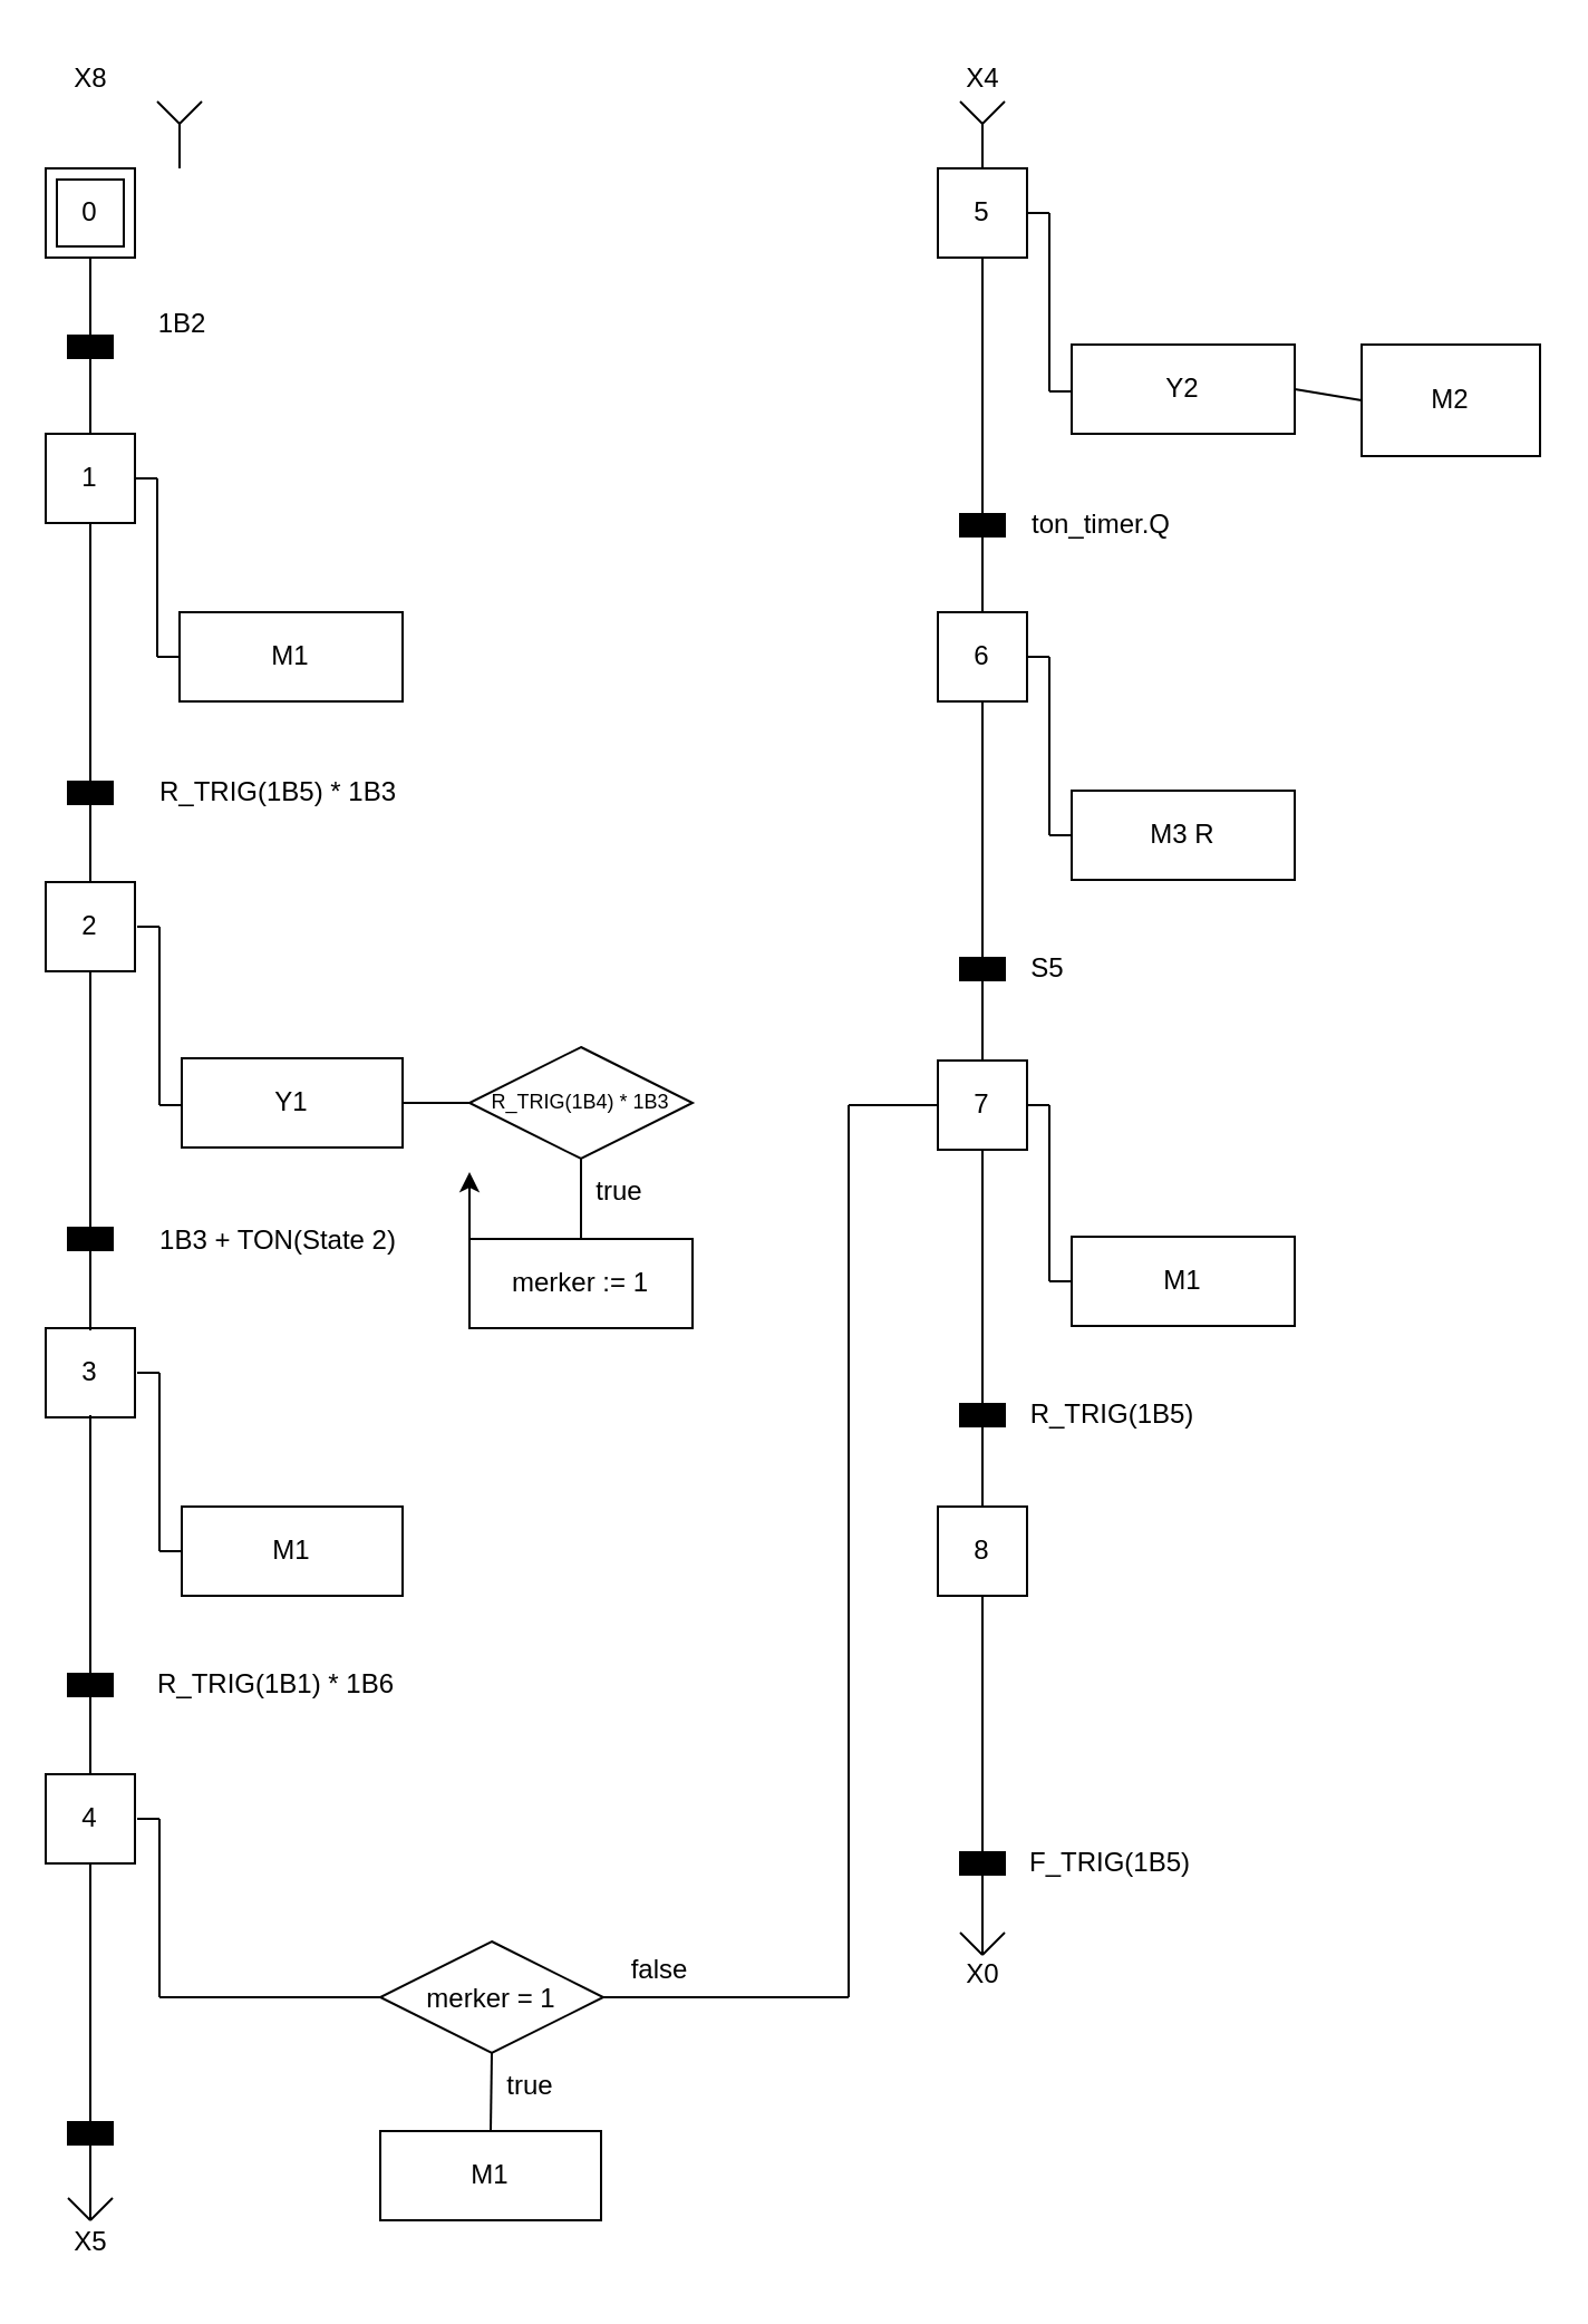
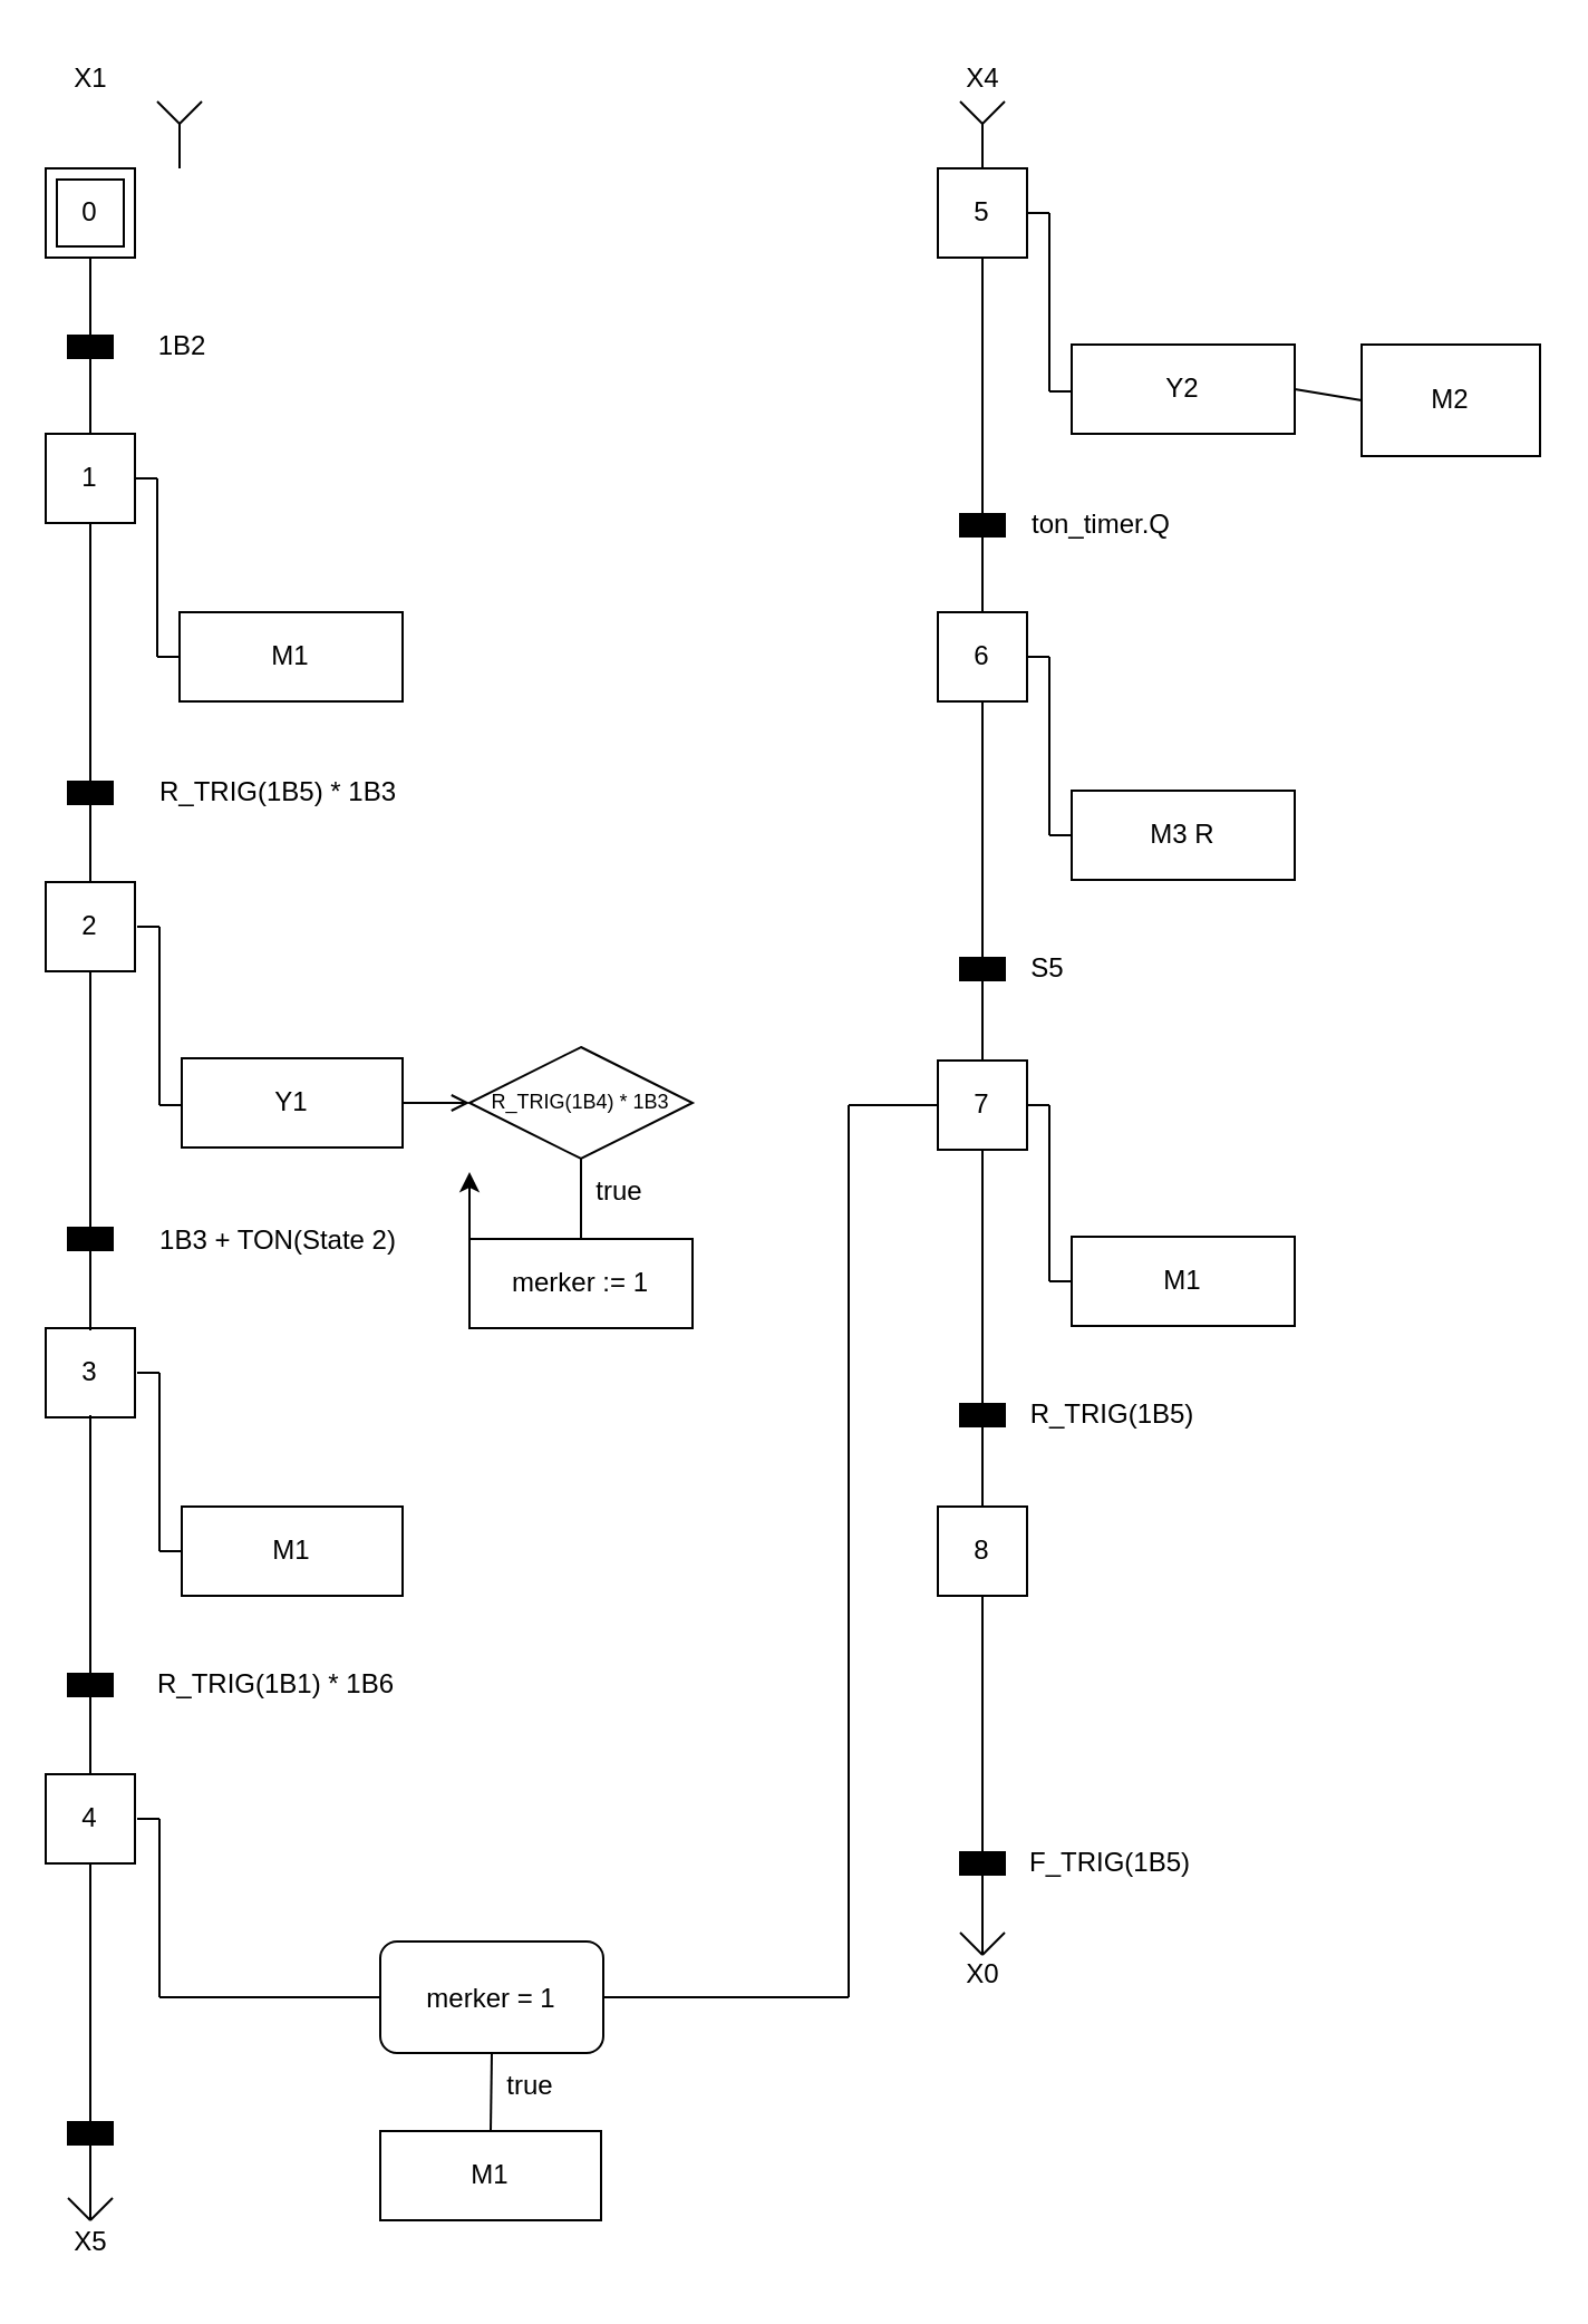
- <mxCell id="8" value="&lt;div&gt;X8&lt;/div&gt;" style="text;html=1;align=center;verticalAlign=middle;resizable=0;points=[];autosize=1;strokeColor=none;fillColor=none;" parent="1" vertex="1"><mxGeometry x="20" y="20" width="40" height="30" as="geometry" /></mxCell>
+ <mxCell id="8" value="&lt;div&gt;X1&lt;/div&gt;" style="text;html=1;align=center;verticalAlign=middle;resizable=0;points=[];autosize=1;strokeColor=none;fillColor=none;" parent="1" vertex="1"><mxGeometry x="20" y="20" width="40" height="30" as="geometry" /></mxCell>
- <mxCell id="12" value="1B2" style="text;html=1;align=center;verticalAlign=middle;resizable=0;points=[];autosize=1;strokeColor=none;fillColor=none;" parent="1" vertex="1"><mxGeometry x="61" y="130" width="40" height="30" as="geometry" /></mxCell>
+ <mxCell id="12" value="1B2" style="text;html=1;align=center;verticalAlign=middle;resizable=0;points=[];autosize=1;strokeColor=none;fillColor=none;" parent="1" vertex="1"><mxGeometry x="61" y="140" width="40" height="30" as="geometry" /></mxCell>
- <mxCell id="64" value="" style="endArrow=none;html=1;rounded=0;entryX=0;entryY=0.5;entryDx=0;entryDy=0;exitX=1;exitY=0.5;exitDx=0;exitDy=0;" parent="1" source="69" target="63" edge="1"><mxGeometry width="50" height="50" relative="1" as="geometry"><mxPoint x="176" y="493" as="sourcePoint" /><mxPoint x="6" y="543" as="targetPoint" /></mxGeometry></mxCell>
+ <mxCell id="64" value="" style="endArrow=open;html=1;rounded=0;entryX=0;entryY=0.5;entryDx=0;entryDy=0;exitX=1;exitY=0.5;exitDx=0;exitDy=0;" parent="1" source="69" target="63" edge="1"><mxGeometry width="50" height="50" relative="1" as="geometry"><mxPoint x="176" y="493" as="sourcePoint" /><mxPoint x="6" y="543" as="targetPoint" /></mxGeometry></mxCell>
- <mxCell id="99" value="false" style="text;html=1;align=center;verticalAlign=middle;resizable=0;points=[];autosize=1;strokeColor=none;fillColor=none;" vertex="1" parent="1"><mxGeometry x="270" y="868" width="50" height="30" as="geometry" /></mxCell>
- <mxCell id="96" value="&lt;div style=&quot;line-height: 100%;&quot;&gt;&lt;div&gt;&lt;div&gt;merker = 1&lt;/div&gt;&lt;/div&gt;&lt;/div&gt;" style="rhombus;whiteSpace=wrap;html=1;" vertex="1" parent="1"><mxGeometry x="170" y="870" width="100" height="50" as="geometry" /></mxCell>
+ <mxCell id="96" value="&lt;div style=&quot;line-height: 100%;&quot;&gt;&lt;div&gt;&lt;div&gt;merker = 1&lt;/div&gt;&lt;/div&gt;&lt;/div&gt;" style="whiteSpace=wrap;html=1;rounded=1;" vertex="1" parent="1"><mxGeometry x="170" y="870" width="100" height="50" as="geometry" /></mxCell>
